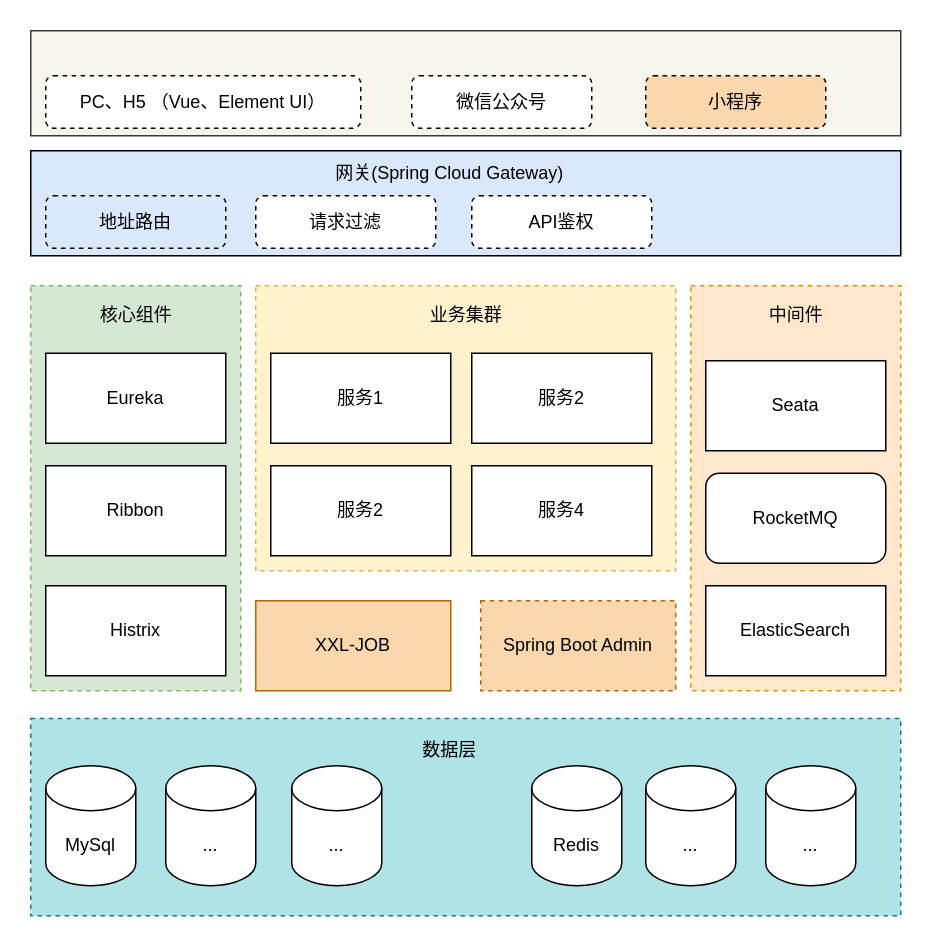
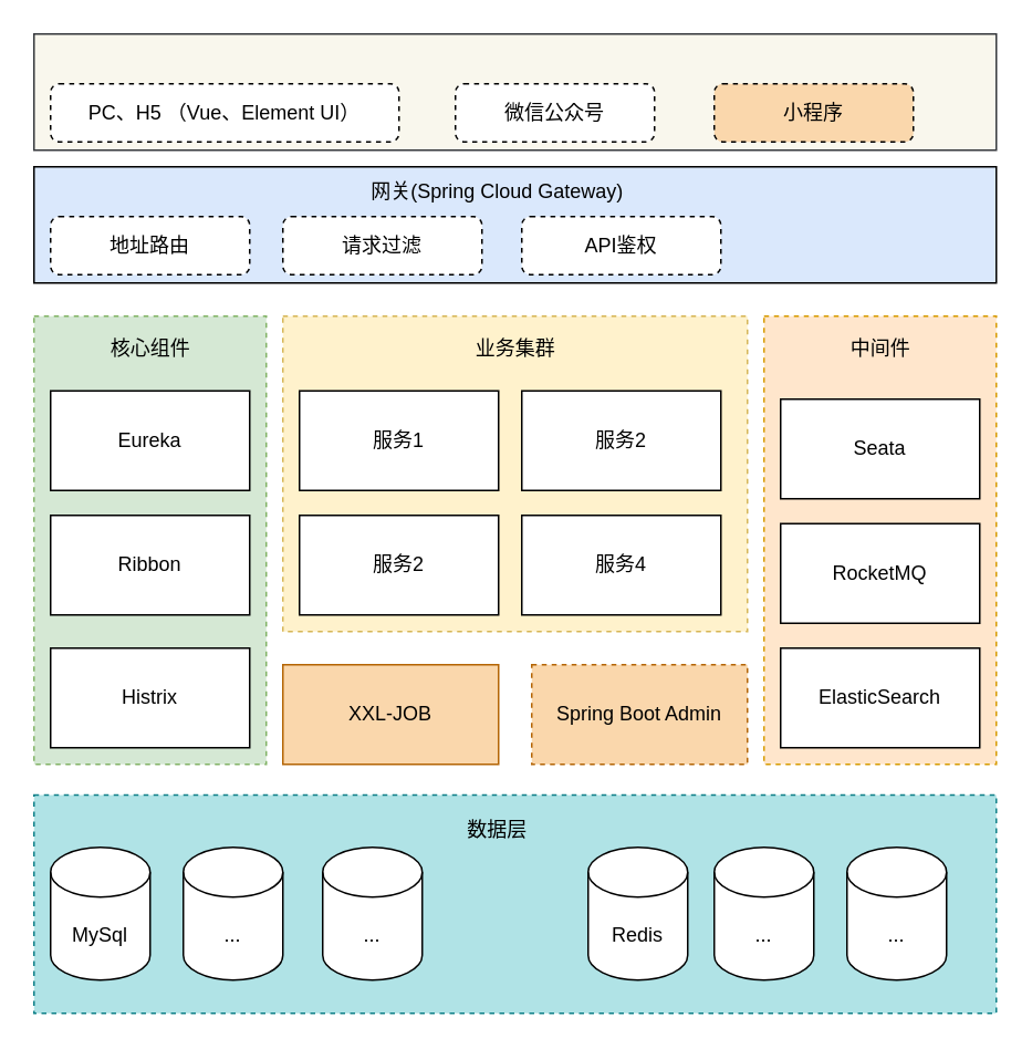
- <mxCell id="32" value="地址路由" style="rounded=1;whiteSpace=wrap;html=1;dashed=1;fillColor=#dae8fc;" vertex="1" parent="1"><mxGeometry x="30" y="130" width="120" height="35" as="geometry" /></mxCell>
+ <mxCell id="32" value="地址路由" style="rounded=1;whiteSpace=wrap;html=1;dashed=1;" vertex="1" parent="1"><mxGeometry x="30" y="130" width="120" height="35" as="geometry" /></mxCell>
- <mxCell id="5" value="RocketMQ" style="whiteSpace=wrap;html=1;rounded=1;" vertex="1" parent="1"><mxGeometry x="470" y="315" width="120" height="60" as="geometry" /></mxCell>
+ <mxCell id="5" value="RocketMQ" style="rounded=0;whiteSpace=wrap;html=1;" vertex="1" parent="1"><mxGeometry x="470" y="315" width="120" height="60" as="geometry" /></mxCell>
